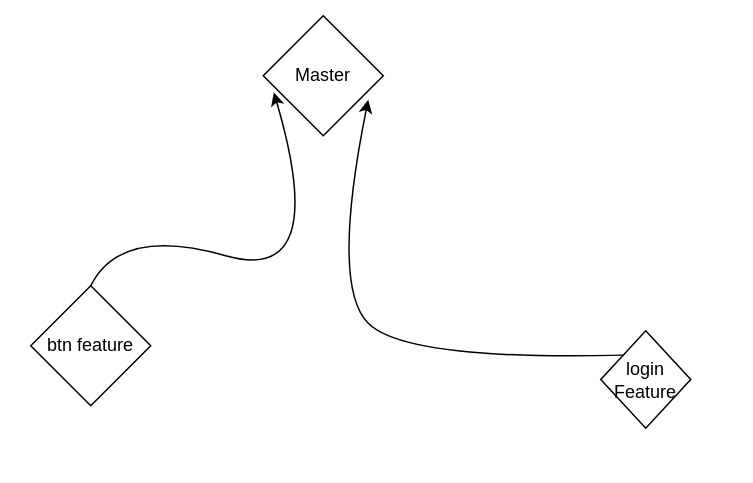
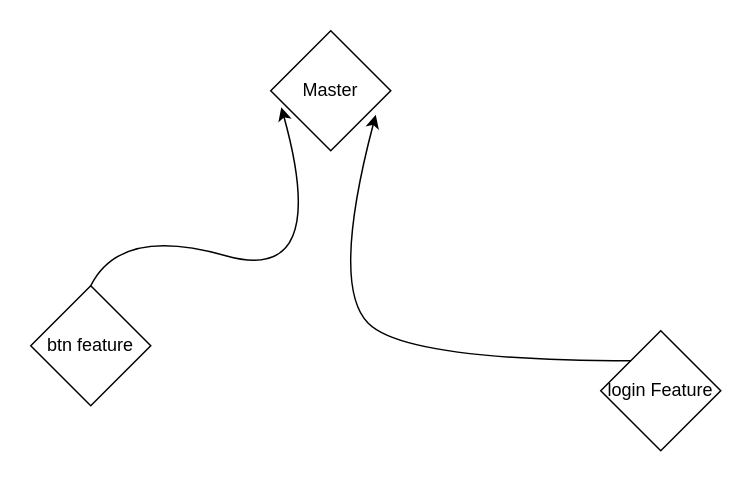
- <mxCell id="2" value="Master" style="rhombus;whiteSpace=wrap;html=1;" vertex="1" parent="1"><mxGeometry x="175" y="10" width="80" height="80" as="geometry" /></mxCell>
+ <mxCell id="2" value="Master" style="rhombus;whiteSpace=wrap;html=1;" vertex="1" parent="1"><mxGeometry x="180" y="20" width="80" height="80" as="geometry" /></mxCell>
- <mxCell id="4" value="login Feature" style="rhombus;whiteSpace=wrap;html=1;" vertex="1" parent="1"><mxGeometry x="400" y="220" width="60" height="65" as="geometry" /></mxCell>
+ <mxCell id="4" value="login Feature" style="rhombus;whiteSpace=wrap;html=1;" vertex="1" parent="1"><mxGeometry x="400" y="220" width="80" height="80" as="geometry" /></mxCell>
